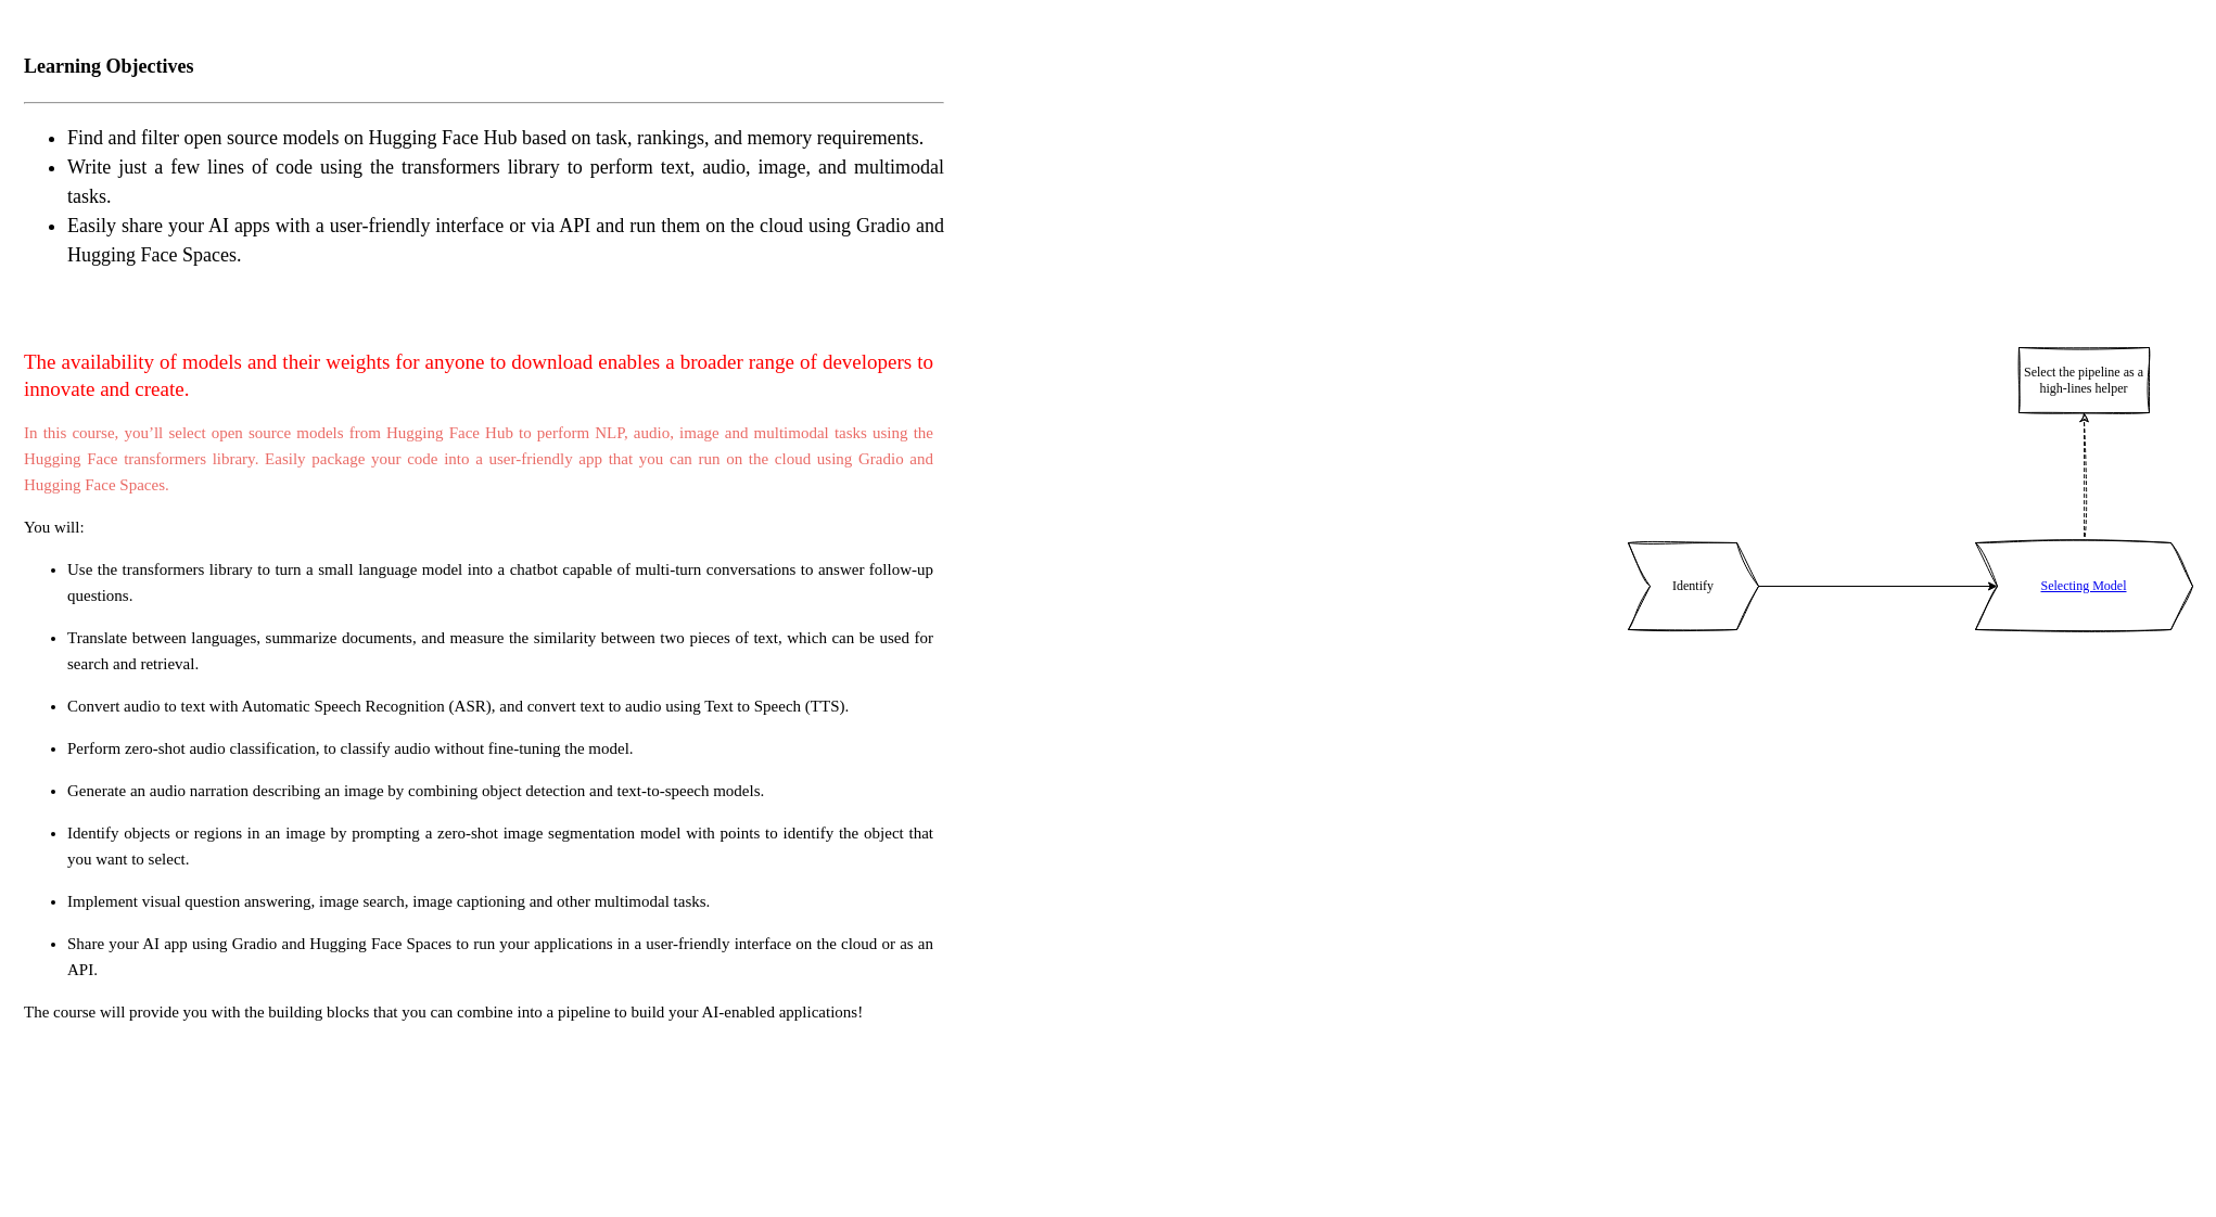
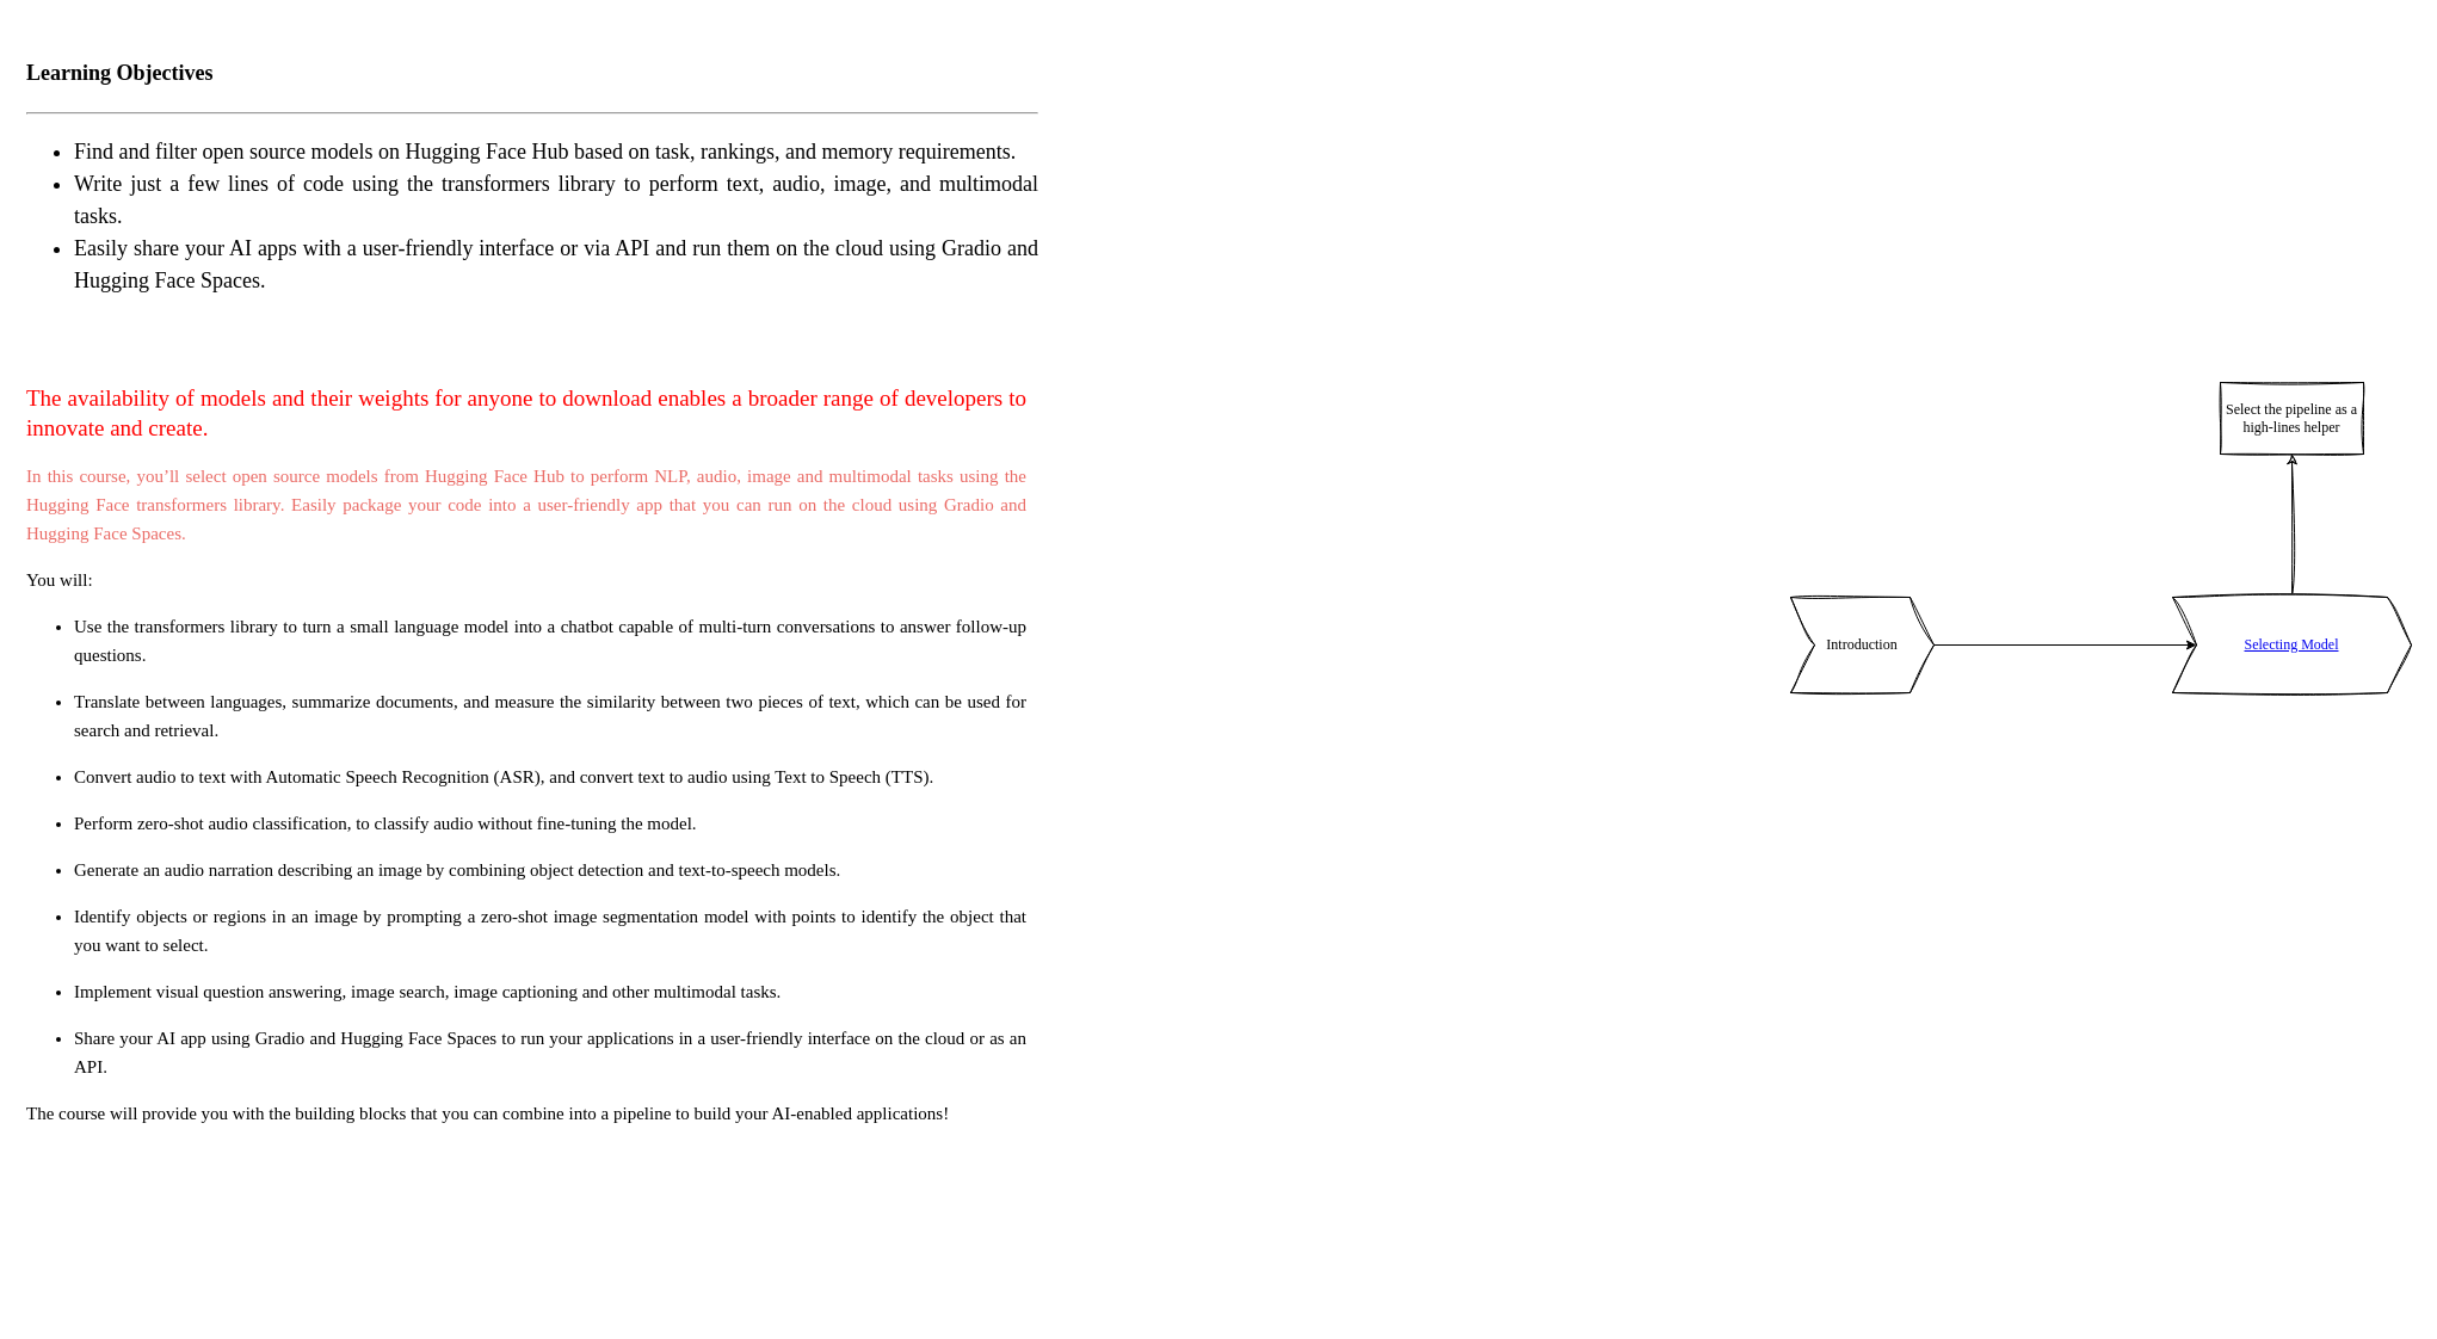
- <mxCell id="6" value="" style="edgeStyle=orthogonalEdgeStyle;rounded=0;sketch=1;hachureGap=4;jiggle=2;curveFitting=1;orthogonalLoop=1;jettySize=auto;html=1;fontFamily=Architects Daughter;fontSource=https%3A%2F%2Ffonts.googleapis.com%2Fcss%3Ffamily%3DArchitects%2BDaughter;dashed=1;" edge="1" parent="1" source="7" target="8"><mxGeometry relative="1" as="geometry" /></mxCell>
+ <mxCell id="6" value="" style="edgeStyle=orthogonalEdgeStyle;rounded=0;sketch=1;hachureGap=4;jiggle=2;curveFitting=1;orthogonalLoop=1;jettySize=auto;html=1;fontFamily=Architects Daughter;fontSource=https%3A%2F%2Ffonts.googleapis.com%2Fcss%3Ffamily%3DArchitects%2BDaughter;" edge="1" parent="1" source="7" target="8"><mxGeometry relative="1" as="geometry" /></mxCell>
- <mxCell id="5" value="Identify" style="shape=step;perimeter=stepPerimeter;whiteSpace=wrap;html=1;fixedSize=1;sketch=1;hachureGap=4;jiggle=2;curveFitting=1;fontFamily=Architects Daughter;fontSource=https%3A%2F%2Ffonts.googleapis.com%2Fcss%3Ffamily%3DArchitects%2BDaughter;" vertex="1" parent="1"><mxGeometry x="1500" y="500" width="120" height="80" as="geometry" /></mxCell>
+ <mxCell id="5" value="Introduction" style="shape=step;perimeter=stepPerimeter;whiteSpace=wrap;html=1;fixedSize=1;sketch=1;hachureGap=4;jiggle=2;curveFitting=1;fontFamily=Architects Daughter;fontSource=https%3A%2F%2Ffonts.googleapis.com%2Fcss%3Ffamily%3DArchitects%2BDaughter;" vertex="1" parent="1"><mxGeometry x="1500" y="500" width="120" height="80" as="geometry" /></mxCell>
